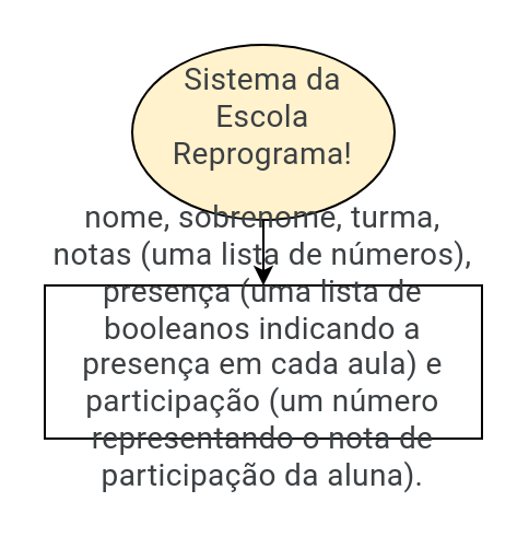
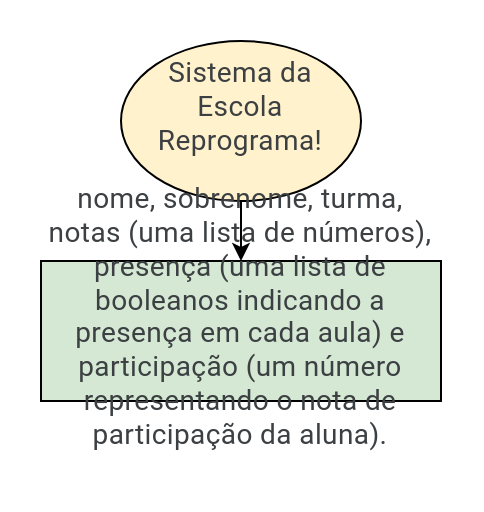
- <mxCell id="4" value="&#10;&lt;span style=&quot;color: rgb(60, 64, 67); font-family: Roboto, Arial, sans-serif; font-size: 14px; font-style: normal; font-variant-ligatures: normal; font-variant-caps: normal; font-weight: 400; letter-spacing: 0.2px; orphans: 2; text-align: left; text-indent: 0px; text-transform: none; widows: 2; word-spacing: 0px; -webkit-text-stroke-width: 0px; white-space: normal; text-decoration-thickness: initial; text-decoration-style: initial; text-decoration-color: initial; display: inline !important; float: none;&quot;&gt;nome, sobrenome, turma, notas (uma lista de números), presença (uma lista de booleanos indicando a presença em cada aula) e participação (um número representando o nota de participação da aluna).&lt;/span&gt;&#10;&#10;" style="rounded=0;whiteSpace=wrap;html=1;" vertex="1" parent="1"><mxGeometry x="20" y="130" width="200" height="70" as="geometry" /></mxCell>
+ <mxCell id="4" value="&#10;&lt;span style=&quot;color: rgb(60, 64, 67); font-family: Roboto, Arial, sans-serif; font-size: 14px; font-style: normal; font-variant-ligatures: normal; font-variant-caps: normal; font-weight: 400; letter-spacing: 0.2px; orphans: 2; text-align: left; text-indent: 0px; text-transform: none; widows: 2; word-spacing: 0px; -webkit-text-stroke-width: 0px; white-space: normal; text-decoration-thickness: initial; text-decoration-style: initial; text-decoration-color: initial; display: inline !important; float: none;&quot;&gt;nome, sobrenome, turma, notas (uma lista de números), presença (uma lista de booleanos indicando a presença em cada aula) e participação (um número representando o nota de participação da aluna).&lt;/span&gt;&#10;&#10;" style="rounded=0;whiteSpace=wrap;html=1;fillColor=#d5e8d4;" vertex="1" parent="1"><mxGeometry x="20" y="130" width="200" height="70" as="geometry" /></mxCell>
